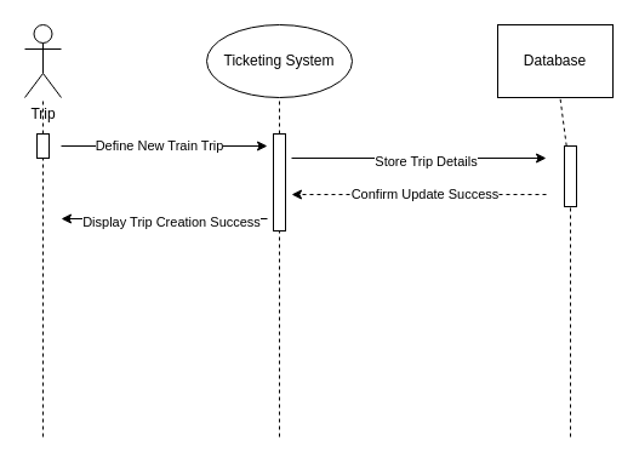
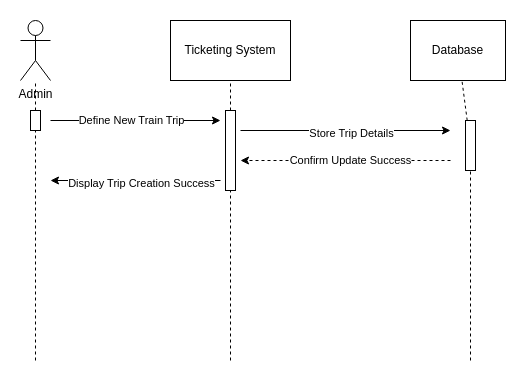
- <mxCell id="3" value="Ticketing System" style="ellipse;whiteSpace=wrap;html=1;" vertex="1" parent="1"><mxGeometry x="170" y="20" width="120" height="60" as="geometry" /></mxCell>
+ <mxCell id="3" value="Ticketing System" style="rounded=0;whiteSpace=wrap;html=1;" vertex="1" parent="1"><mxGeometry x="170" y="20" width="120" height="60" as="geometry" /></mxCell>
- <mxCell id="2" value="Trip" style="shape=umlActor;verticalLabelPosition=bottom;verticalAlign=top;html=1;outlineConnect=0;" vertex="1" parent="1"><mxGeometry x="20" y="20" width="30" height="60" as="geometry" /></mxCell>
+ <mxCell id="2" value="Admin" style="shape=umlActor;verticalLabelPosition=bottom;verticalAlign=top;html=1;outlineConnect=0;" vertex="1" parent="1"><mxGeometry x="20" y="20" width="30" height="60" as="geometry" /></mxCell>
